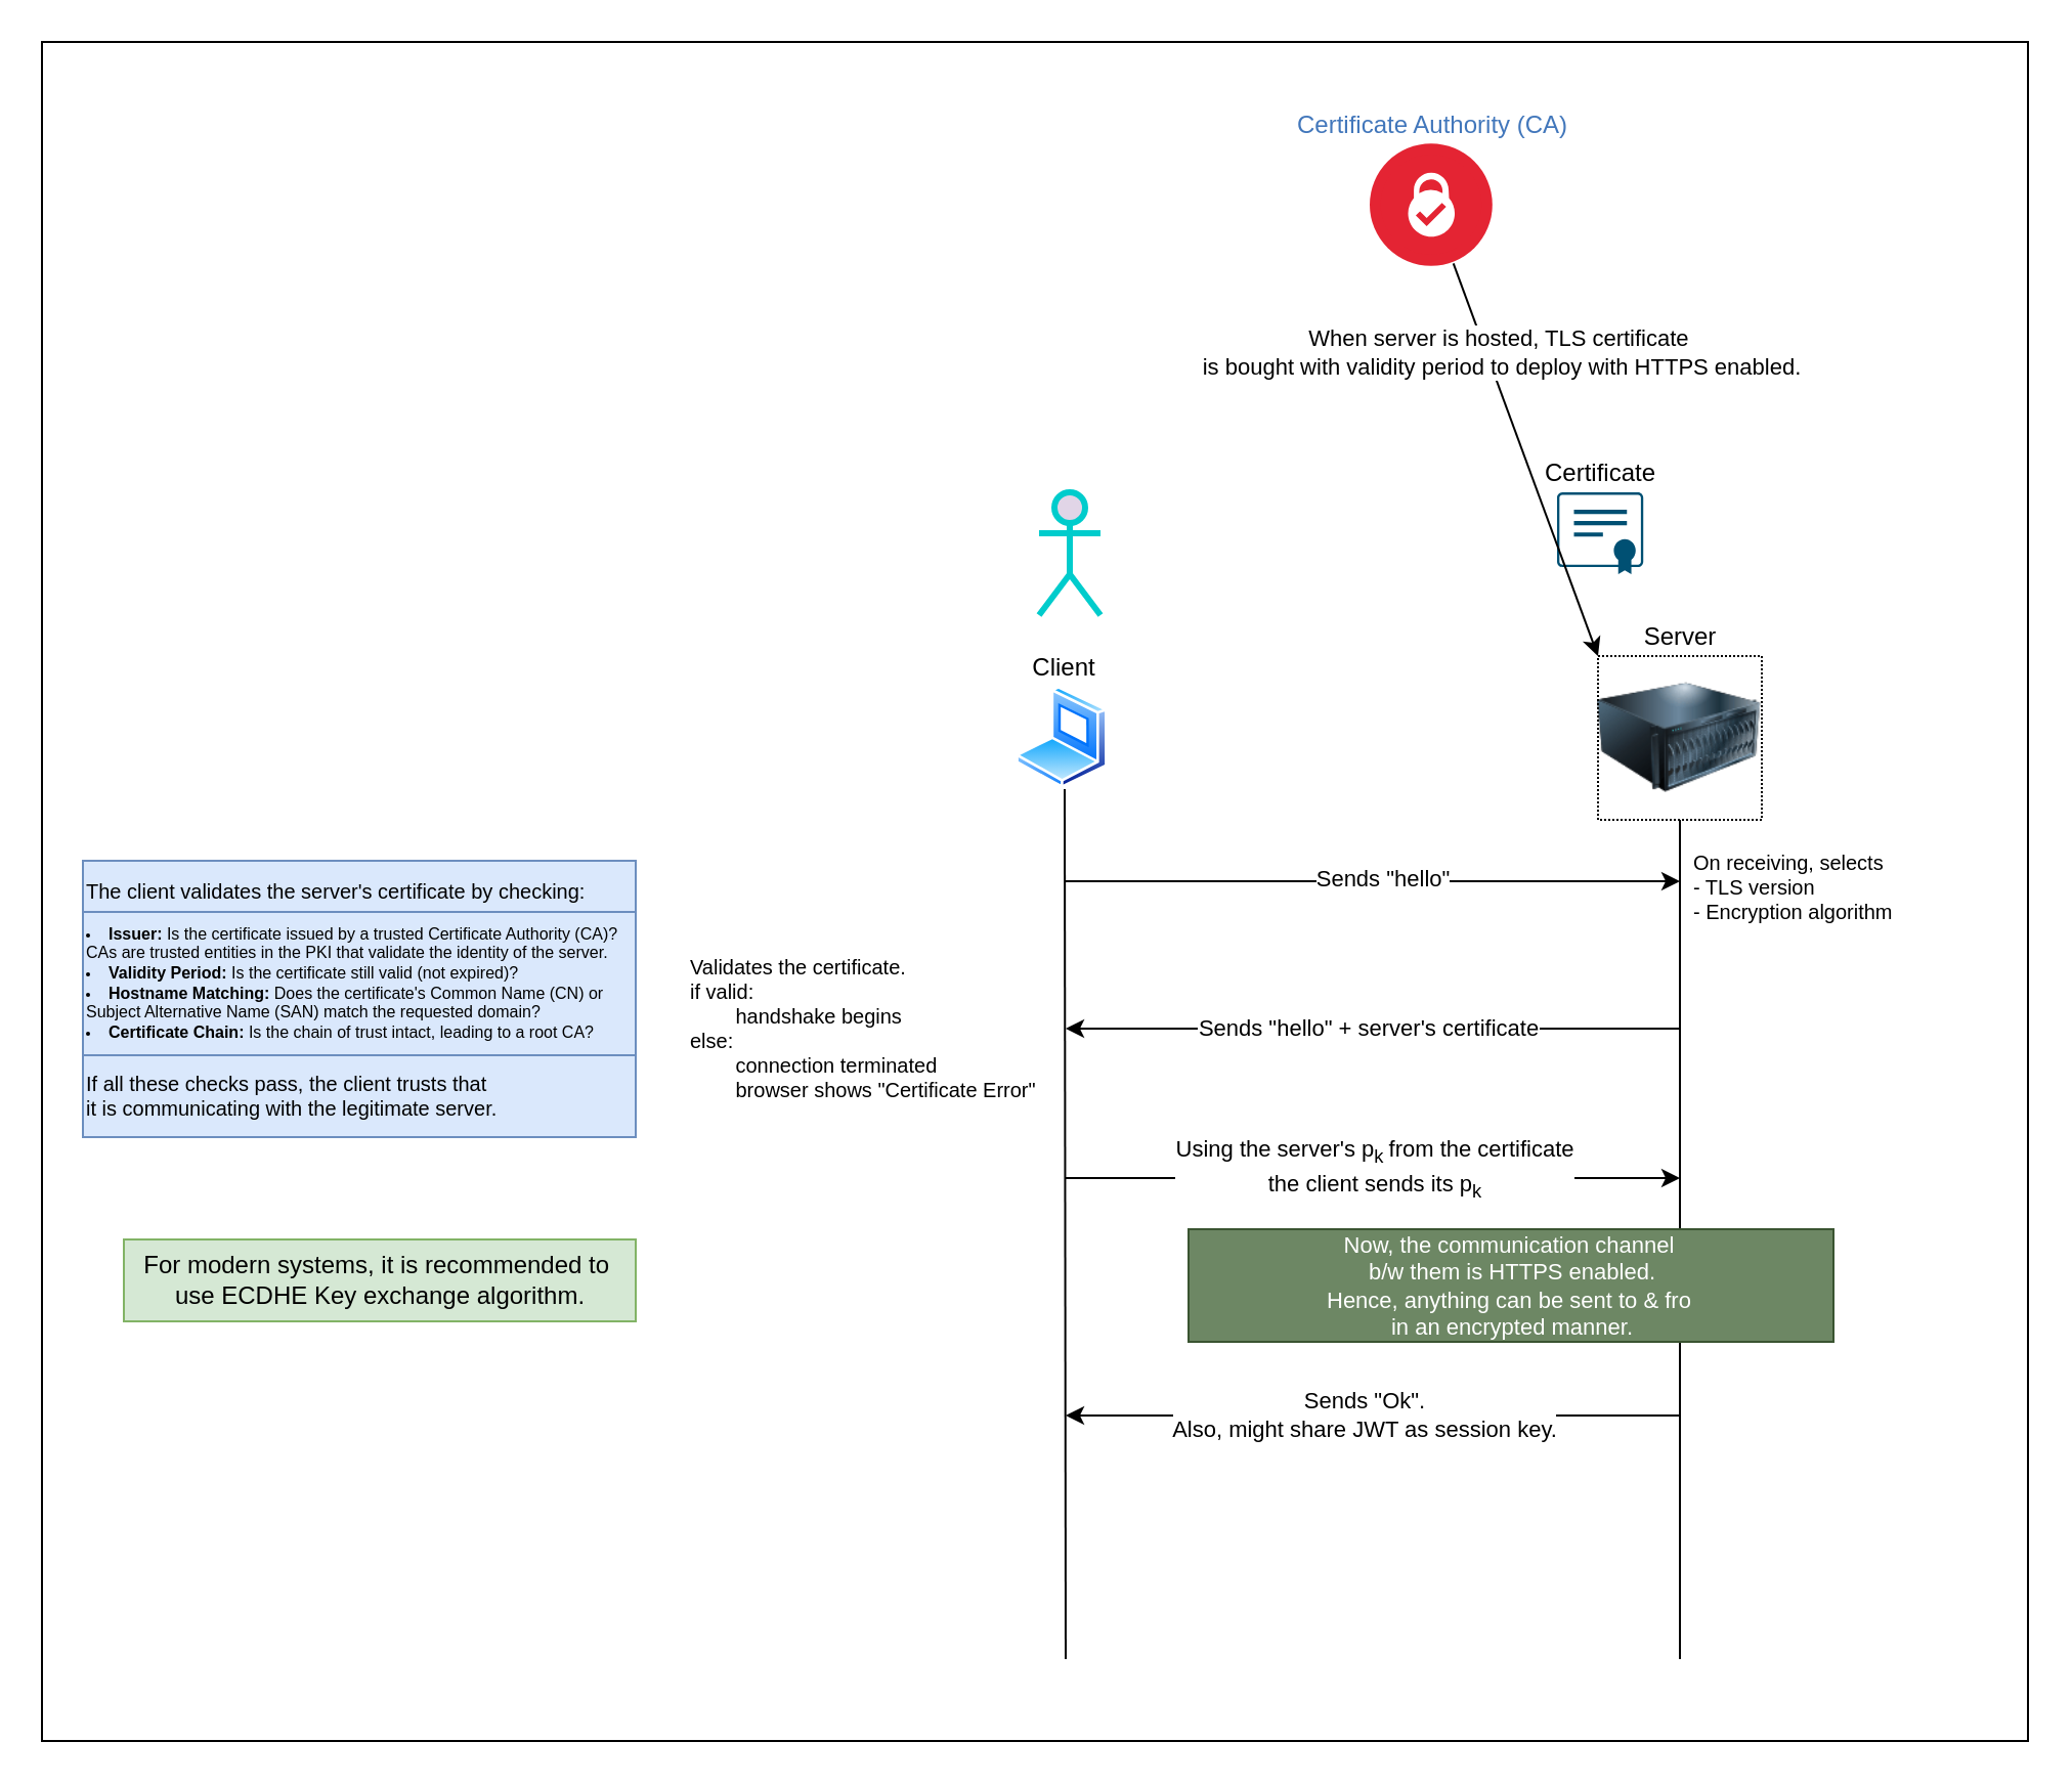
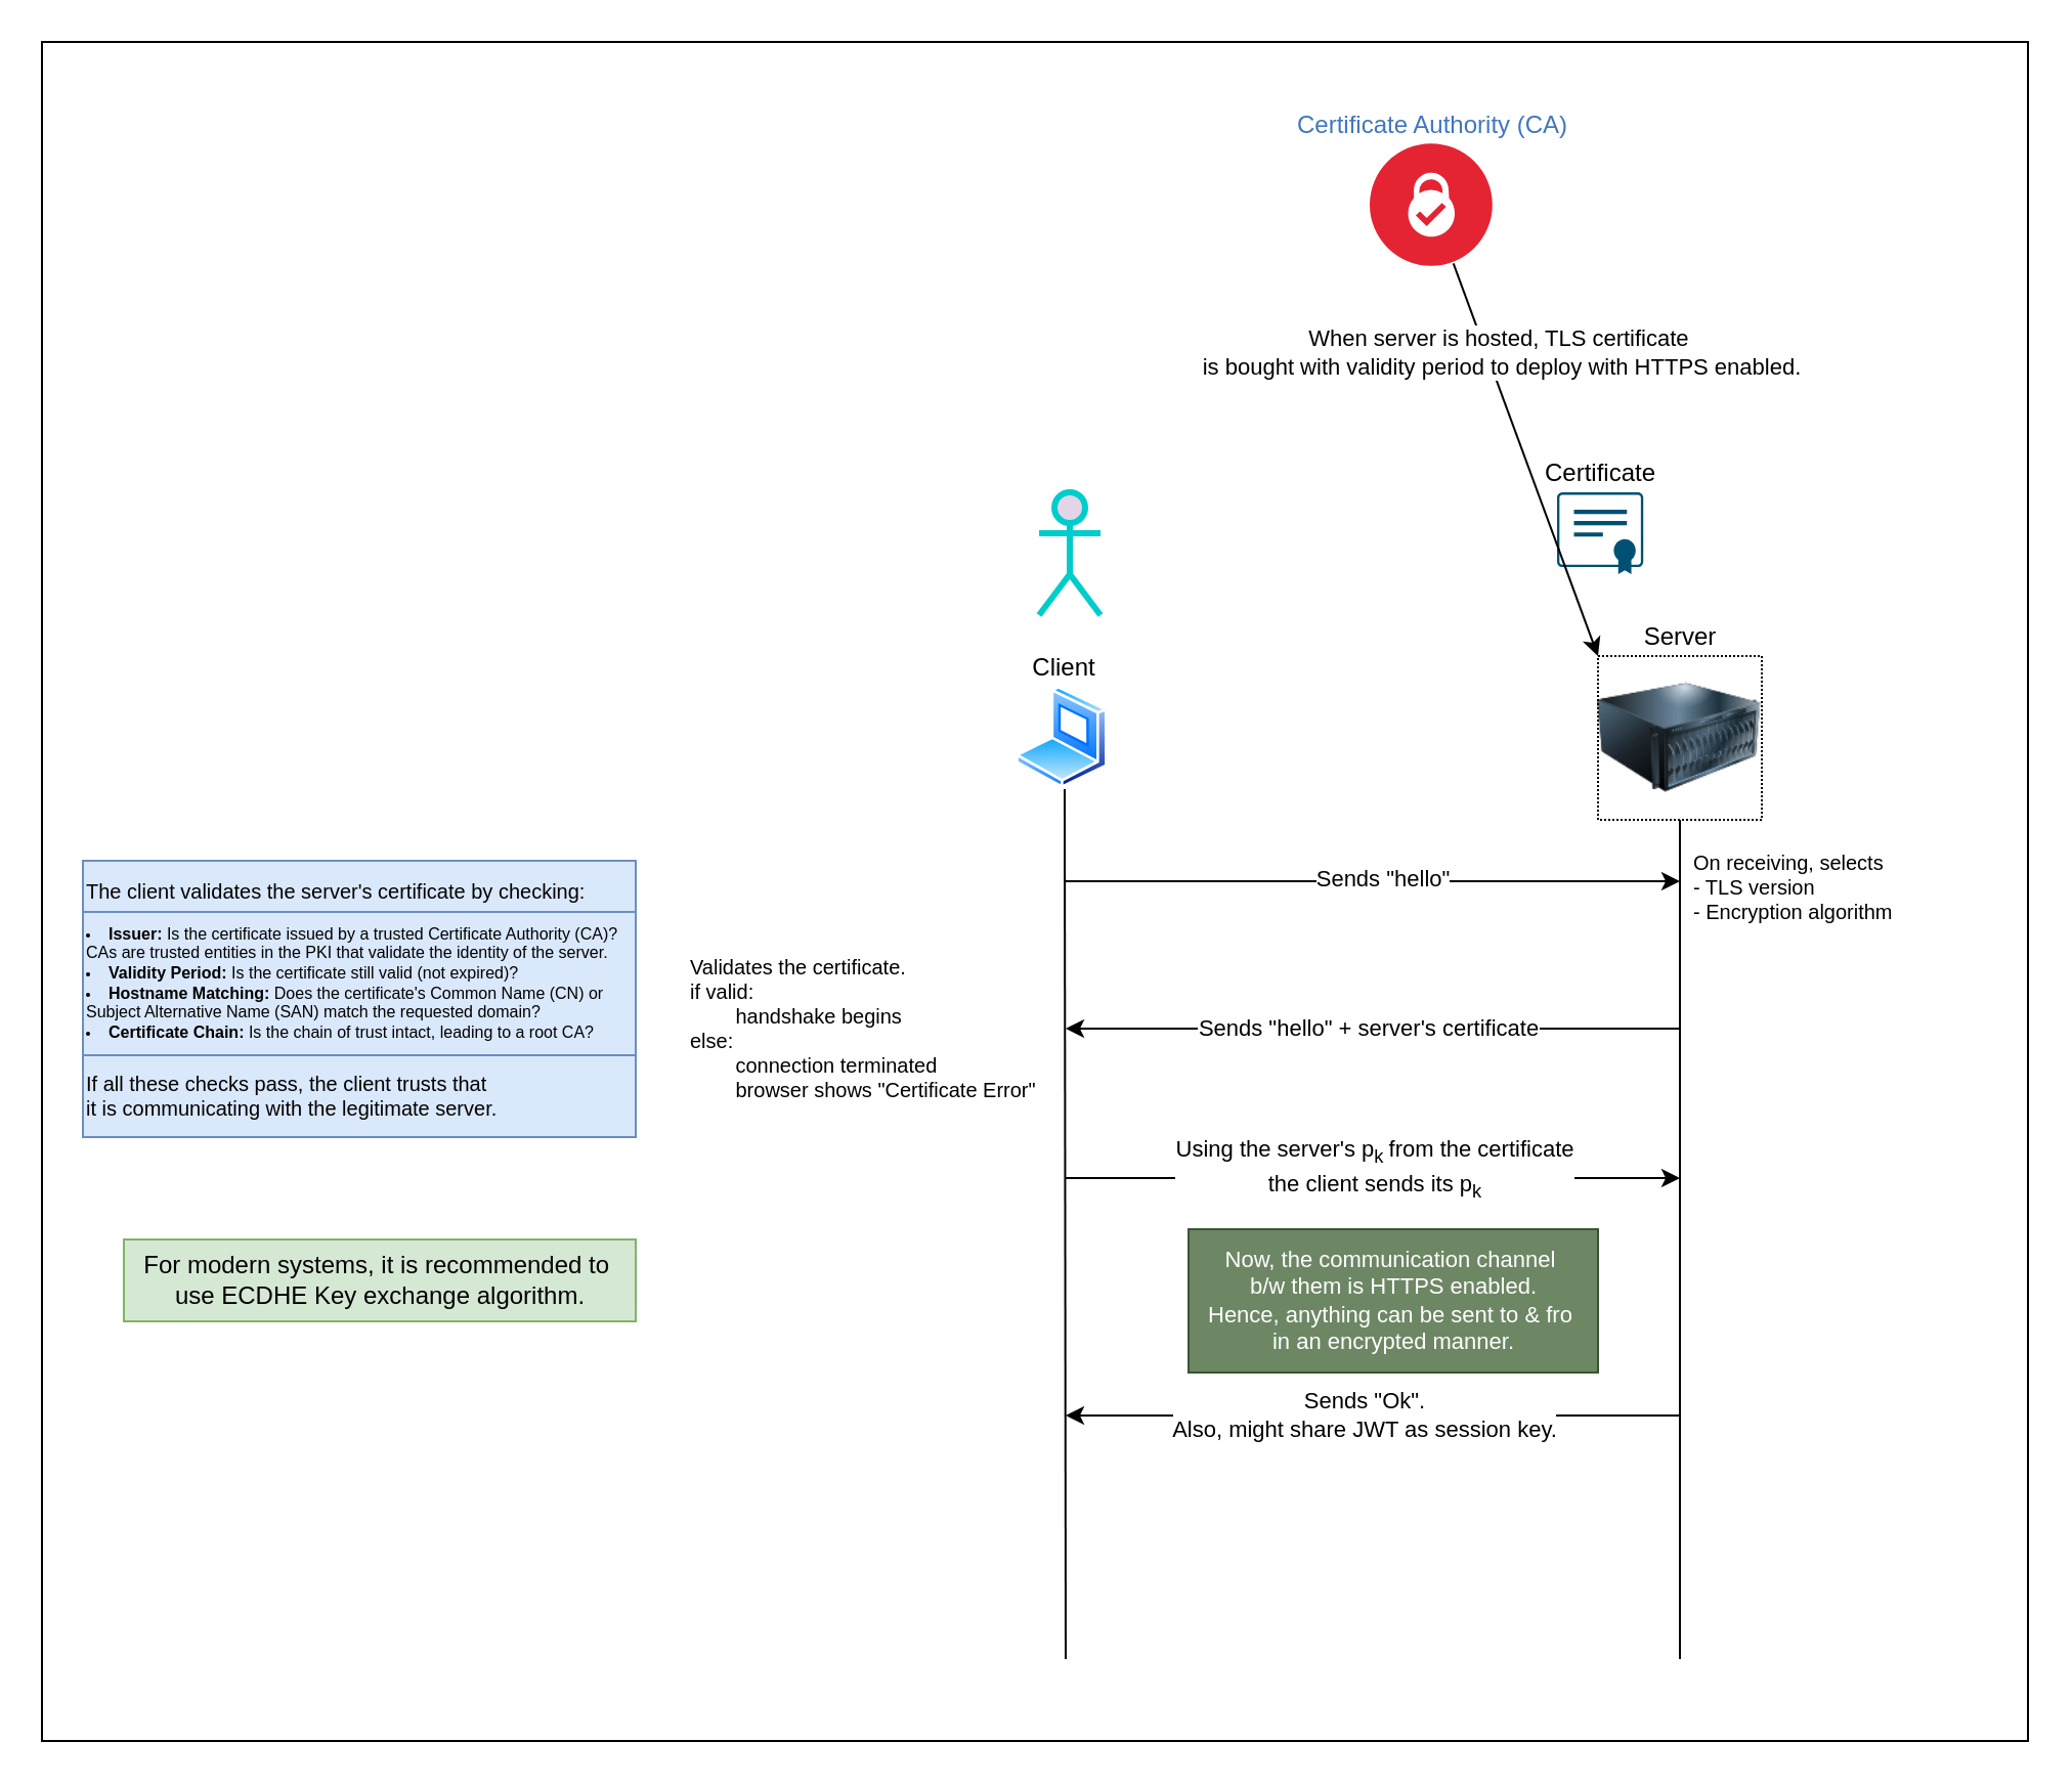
- <mxCell id="25" value="Now, the communication channel&amp;nbsp;&lt;div style=&quot;font-size: 11px;&quot;&gt;b/w them is HTTPS enabled.&lt;/div&gt;&lt;div style=&quot;font-size: 11px;&quot;&gt;Hence, anything can be sent to &amp;amp; fro&amp;nbsp;&lt;/div&gt;&lt;div style=&quot;font-size: 11px;&quot;&gt;in an encrypted manner.&lt;/div&gt;" style="text;html=1;align=center;verticalAlign=middle;resizable=0;points=[];autosize=1;strokeColor=#3A5431;fillColor=#6d8764;fontSize=11;fontColor=#ffffff;" parent="1" vertex="1"><mxGeometry x="580" y="600" width="315" height="55" as="geometry" /></mxCell>
+ <mxCell id="25" value="Now, the communication channel&amp;nbsp;&lt;div style=&quot;font-size: 11px;&quot;&gt;b/w them is HTTPS enabled.&lt;/div&gt;&lt;div style=&quot;font-size: 11px;&quot;&gt;Hence, anything can be sent to &amp;amp; fro&amp;nbsp;&lt;/div&gt;&lt;div style=&quot;font-size: 11px;&quot;&gt;in an encrypted manner.&lt;/div&gt;" style="text;html=1;align=center;verticalAlign=middle;resizable=0;points=[];autosize=1;strokeColor=#3A5431;fillColor=#6d8764;fontSize=11;fontColor=#ffffff;" parent="1" vertex="1"><mxGeometry x="580" y="600" width="200" height="70" as="geometry" /></mxCell>
